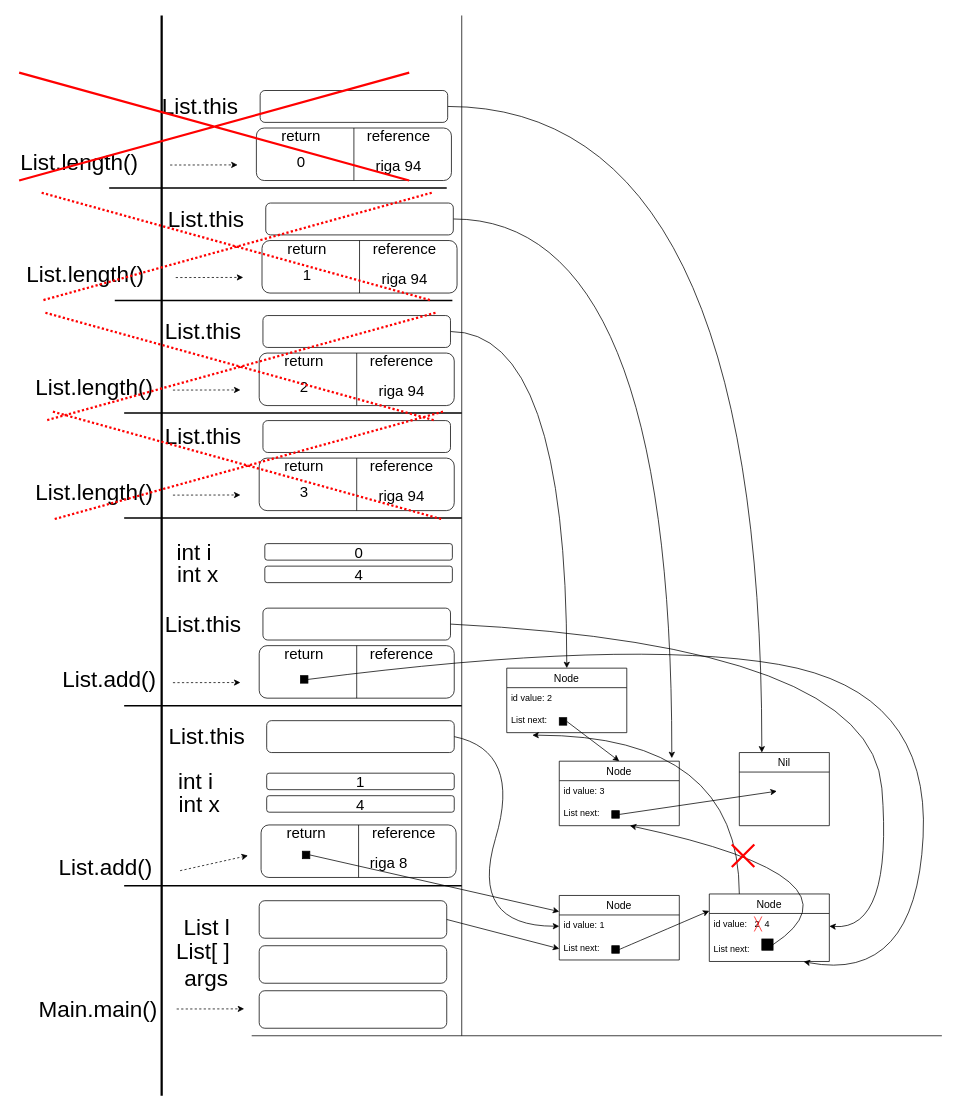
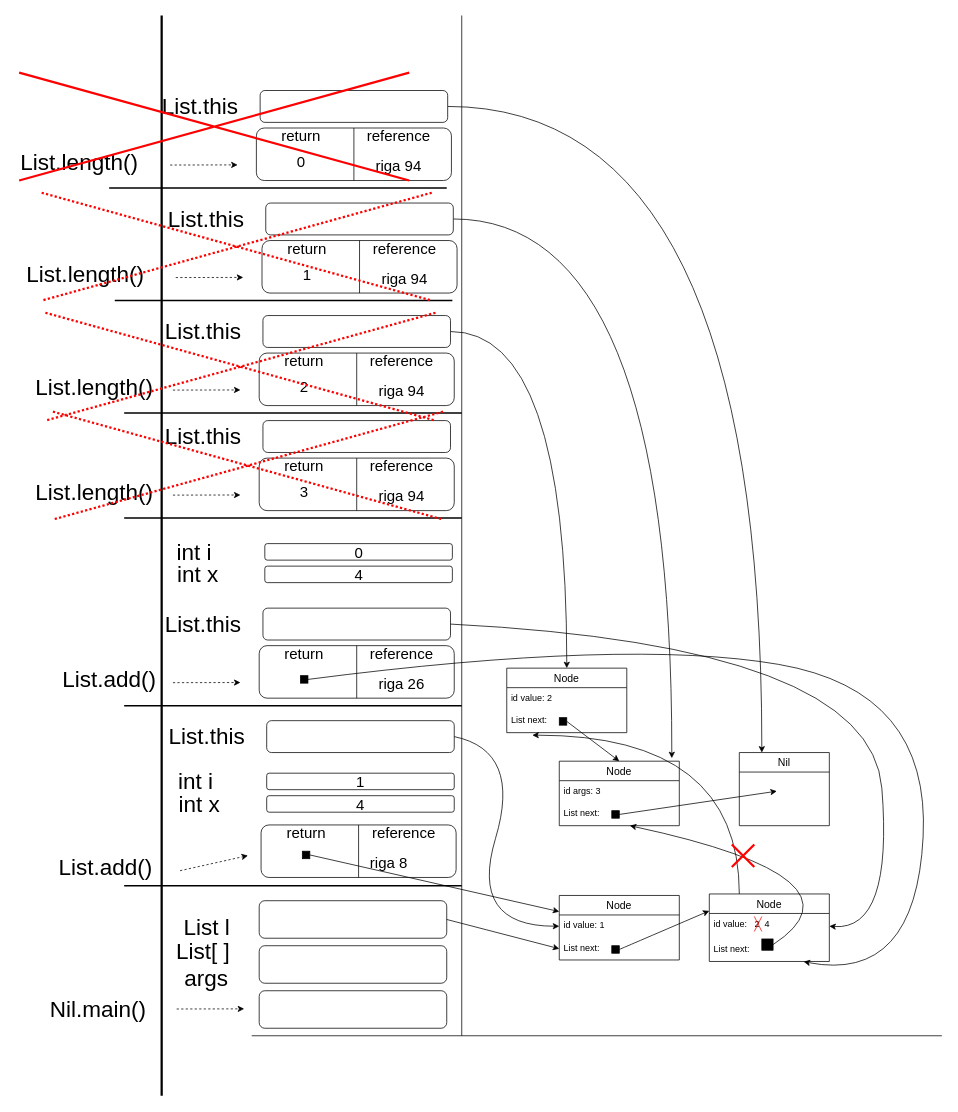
+ <mxCell id="47" value="&lt;font style=&quot;font-size: 20px&quot;&gt;riga 26&lt;/font&gt;" style="text;html=1;strokeColor=none;fillColor=none;align=center;verticalAlign=middle;whiteSpace=wrap;rounded=0;" vertex="1" parent="1"><mxGeometry x="495" y="900" width="80" height="20" as="geometry" /></mxCell>
- <mxCell id="10" value="id value: 3" style="text;strokeColor=none;fillColor=none;spacingLeft=4;spacingRight=4;overflow=hidden;rotatable=0;points=[[0,0.5],[1,0.5]];portConstraint=eastwest;fontSize=12;" vertex="1" parent="9"><mxGeometry y="26" width="160" height="30" as="geometry" /></mxCell>
+ <mxCell id="10" value="id args: 3" style="text;strokeColor=none;fillColor=none;spacingLeft=4;spacingRight=4;overflow=hidden;rotatable=0;points=[[0,0.5],[1,0.5]];portConstraint=eastwest;fontSize=12;" vertex="1" parent="9"><mxGeometry y="26" width="160" height="30" as="geometry" /></mxCell>
- <mxCell id="7" value="&lt;span style=&quot;font-size: 30px&quot;&gt;Main.main()&lt;/span&gt;" style="text;html=1;align=center;verticalAlign=middle;resizable=0;points=[];autosize=1;" vertex="1" parent="1"><mxGeometry x="45" y="1330" width="170" height="30" as="geometry" /></mxCell>
+ <mxCell id="7" value="&lt;span style=&quot;font-size: 30px&quot;&gt;Nil.main()&lt;/span&gt;" style="text;html=1;align=center;verticalAlign=middle;resizable=0;points=[];autosize=1;" vertex="1" parent="1"><mxGeometry x="45" y="1330" width="170" height="30" as="geometry" /></mxCell>
